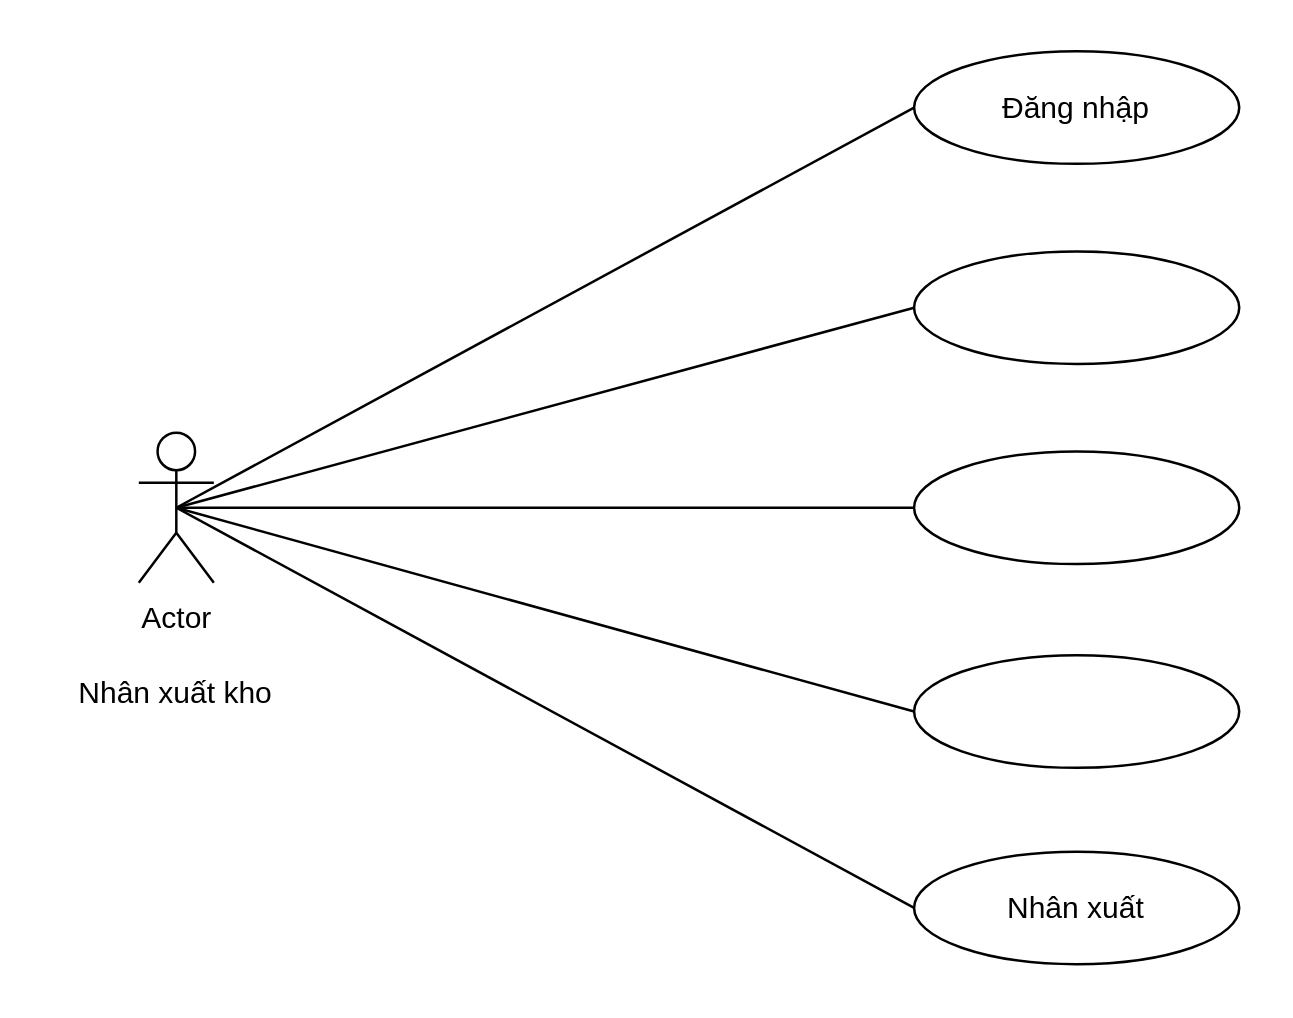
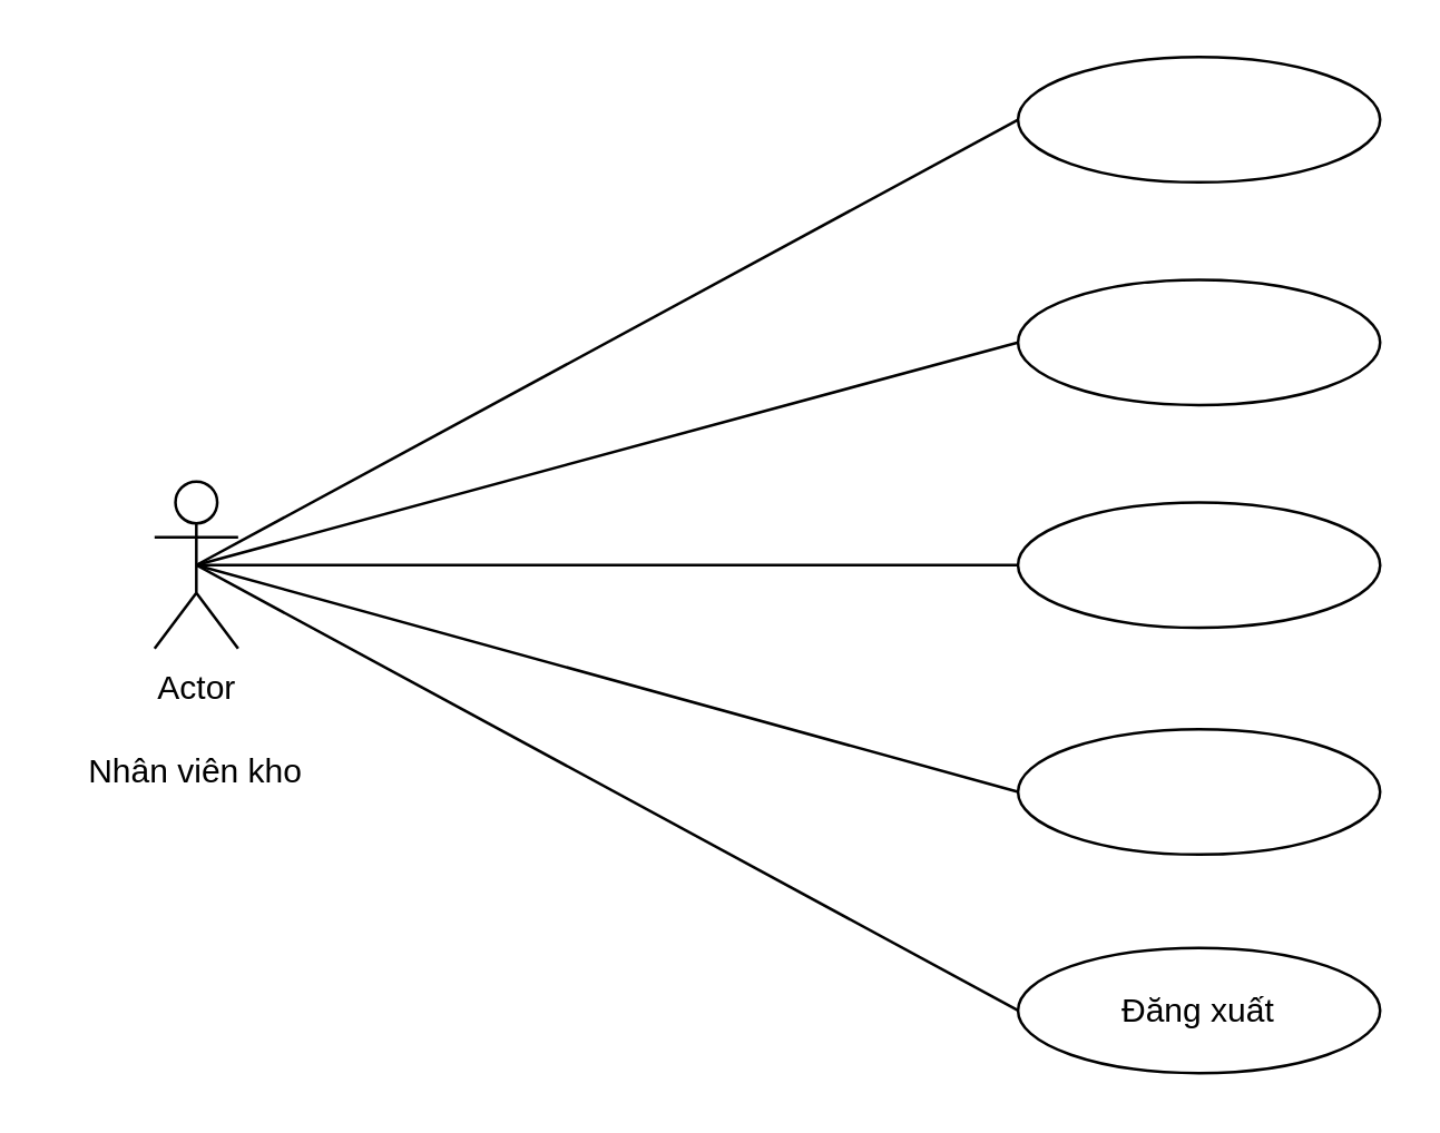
- <mxCell id="5" value="Đăng nhập" style="text;html=1;align=center;verticalAlign=middle;whiteSpace=wrap;rounded=0;" vertex="1" parent="1"><mxGeometry x="370" y="27.5" width="120" height="30" as="geometry" /></mxCell>
- <mxCell id="3" value="Nhân xuất kho" style="text;html=1;align=center;verticalAlign=middle;whiteSpace=wrap;rounded=0;" vertex="1" parent="1"><mxGeometry x="20" y="261.5" width="100" height="30" as="geometry" /></mxCell>
+ <mxCell id="3" value="Nhân viên kho" style="text;html=1;align=center;verticalAlign=middle;whiteSpace=wrap;rounded=0;" vertex="1" parent="1"><mxGeometry x="20" y="261.5" width="100" height="30" as="geometry" /></mxCell>
- <mxCell id="10" value="Nhân xuất" style="text;html=1;align=center;verticalAlign=middle;whiteSpace=wrap;rounded=0;" vertex="1" parent="1"><mxGeometry x="370" y="347.5" width="120" height="30" as="geometry" /></mxCell>
+ <mxCell id="10" value="Đăng xuất" style="text;html=1;align=center;verticalAlign=middle;whiteSpace=wrap;rounded=0;" vertex="1" parent="1"><mxGeometry x="370" y="347.5" width="120" height="30" as="geometry" /></mxCell>
